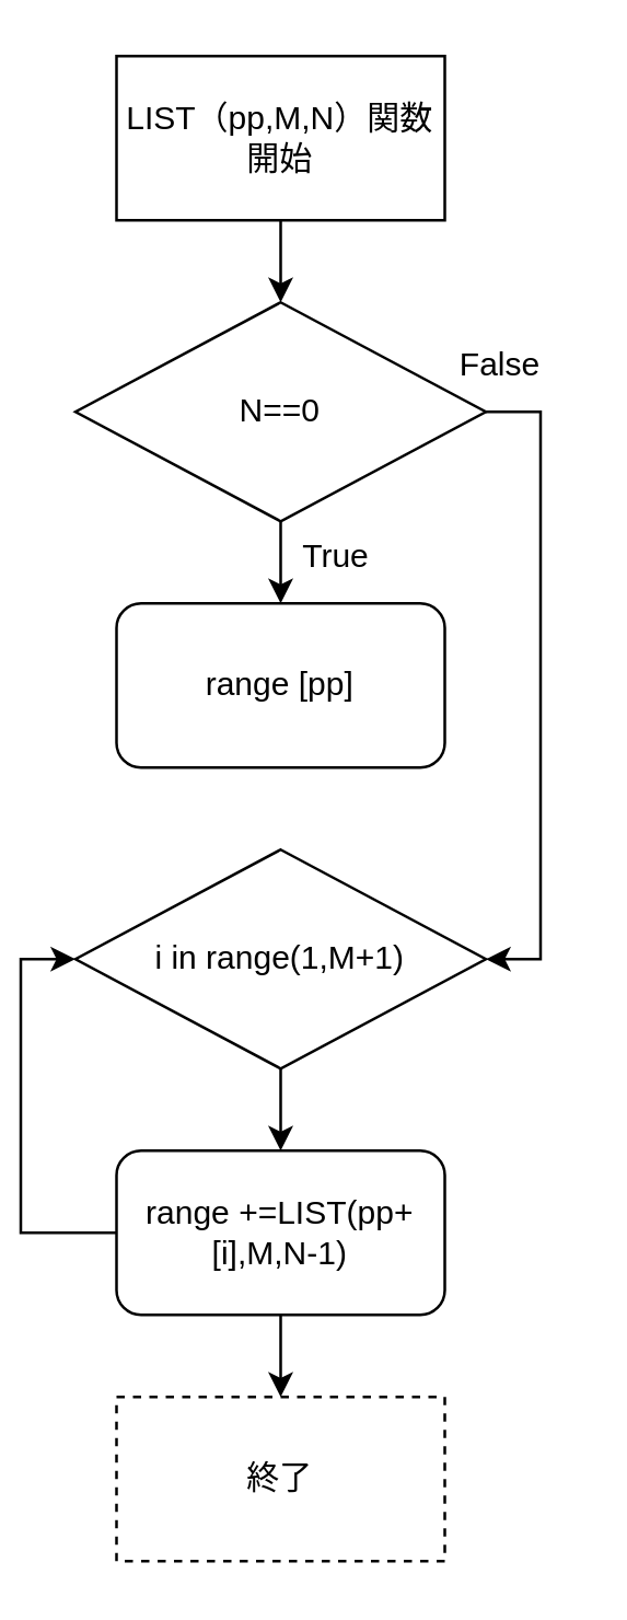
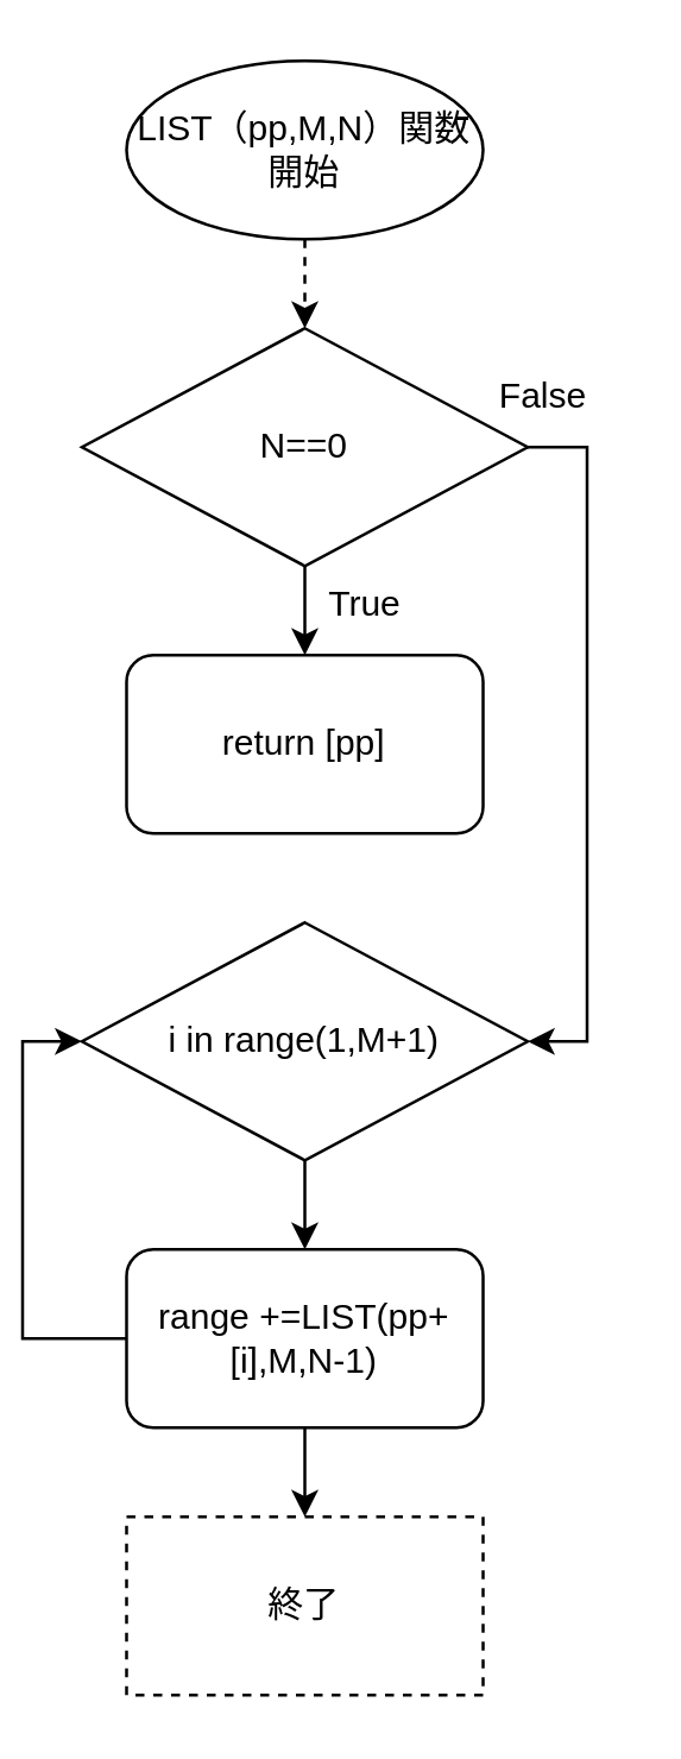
- <mxCell id="3" value="LIST（pp,M,N）関数&lt;div&gt;開始&lt;/div&gt;" style="rounded=0;whiteSpace=wrap;html=1;" vertex="1" parent="1"><mxGeometry x="35" y="20" width="120" height="60" as="geometry" /></mxCell>
+ <mxCell id="3" value="LIST（pp,M,N）関数&lt;div&gt;開始&lt;/div&gt;" style="ellipse;whiteSpace=wrap;html=1;" vertex="1" parent="1"><mxGeometry x="35" y="20" width="120" height="60" as="geometry" /></mxCell>
- <mxCell id="2" style="edgeStyle=orthogonalEdgeStyle;rounded=0;orthogonalLoop=1;jettySize=auto;html=1;exitX=0.5;exitY=1;exitDx=0;exitDy=0;entryX=0.5;entryY=0;entryDx=0;entryDy=0;" edge="1" parent="1" source="3" target="6"><mxGeometry relative="1" as="geometry" /></mxCell>
+ <mxCell id="2" style="edgeStyle=orthogonalEdgeStyle;rounded=0;orthogonalLoop=1;jettySize=auto;html=1;exitX=0.5;exitY=1;exitDx=0;exitDy=0;entryX=0.5;entryY=0;entryDx=0;entryDy=0;dashed=1;" edge="1" parent="1" source="3" target="6"><mxGeometry relative="1" as="geometry" /></mxCell>
- <mxCell id="7" value="range [pp]" style="rounded=1;whiteSpace=wrap;html=1;" vertex="1" parent="1"><mxGeometry x="35" y="220" width="120" height="60" as="geometry" /></mxCell>
+ <mxCell id="7" value="return [pp]" style="rounded=1;whiteSpace=wrap;html=1;" vertex="1" parent="1"><mxGeometry x="35" y="220" width="120" height="60" as="geometry" /></mxCell>
